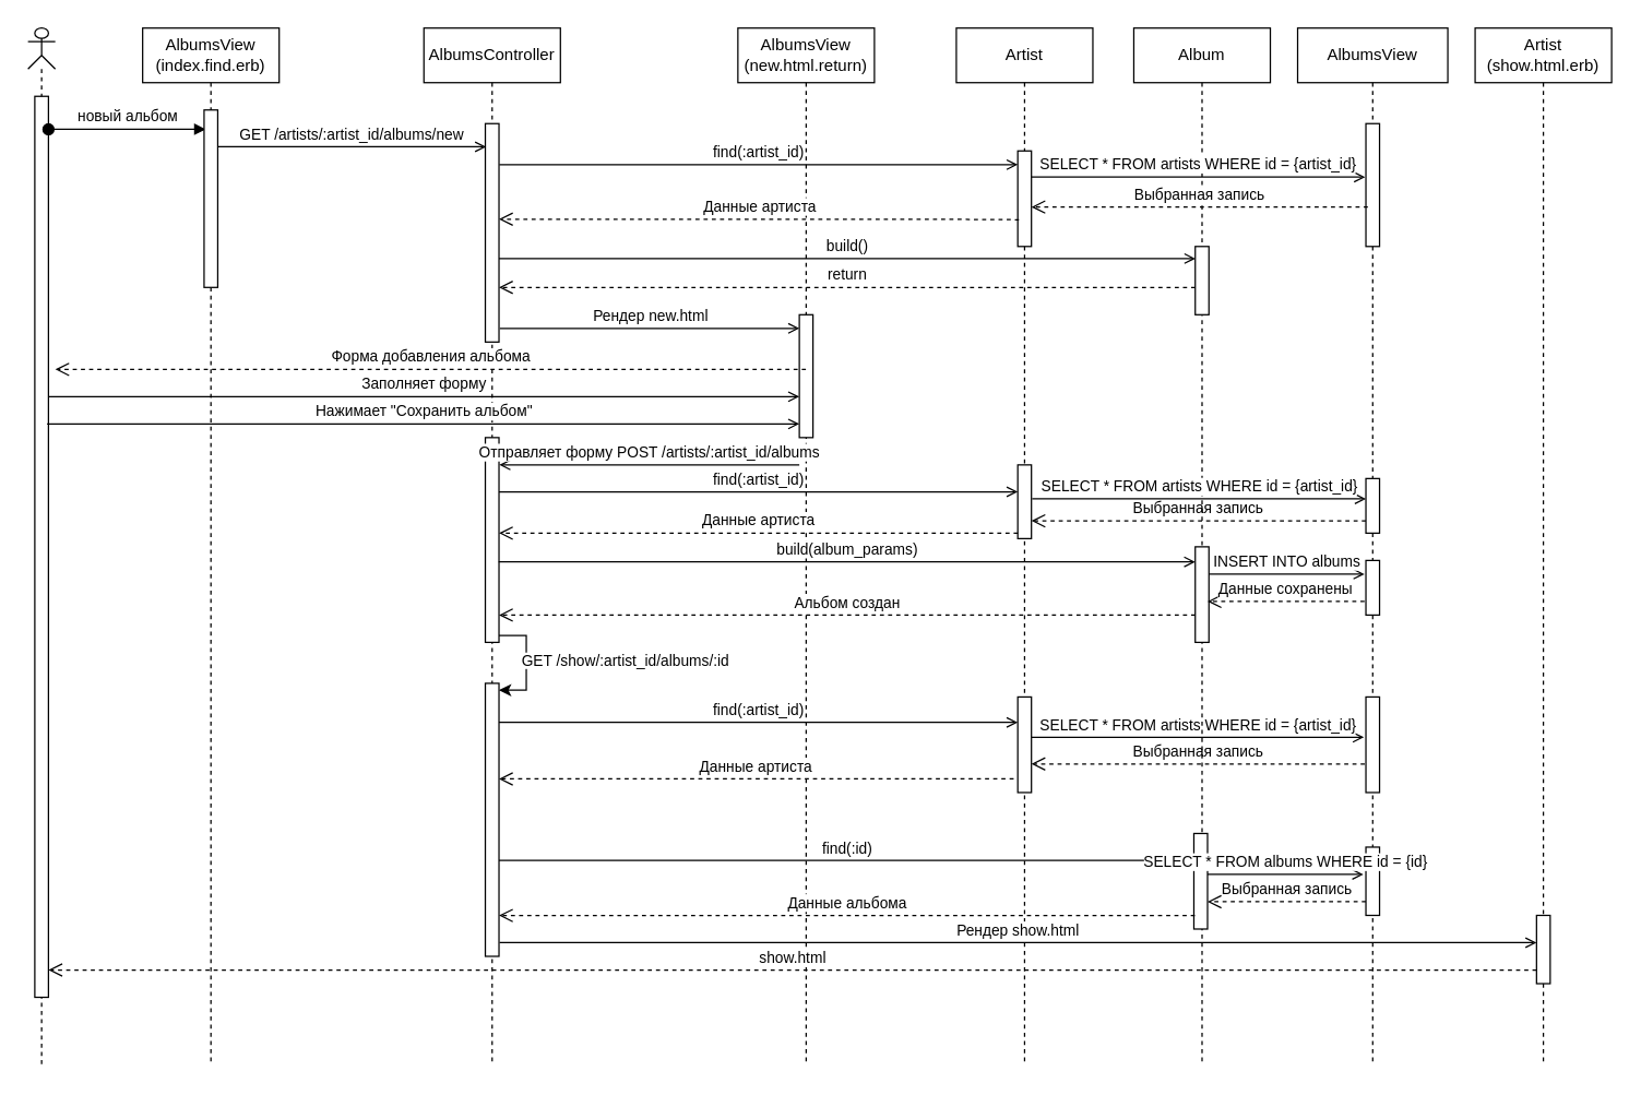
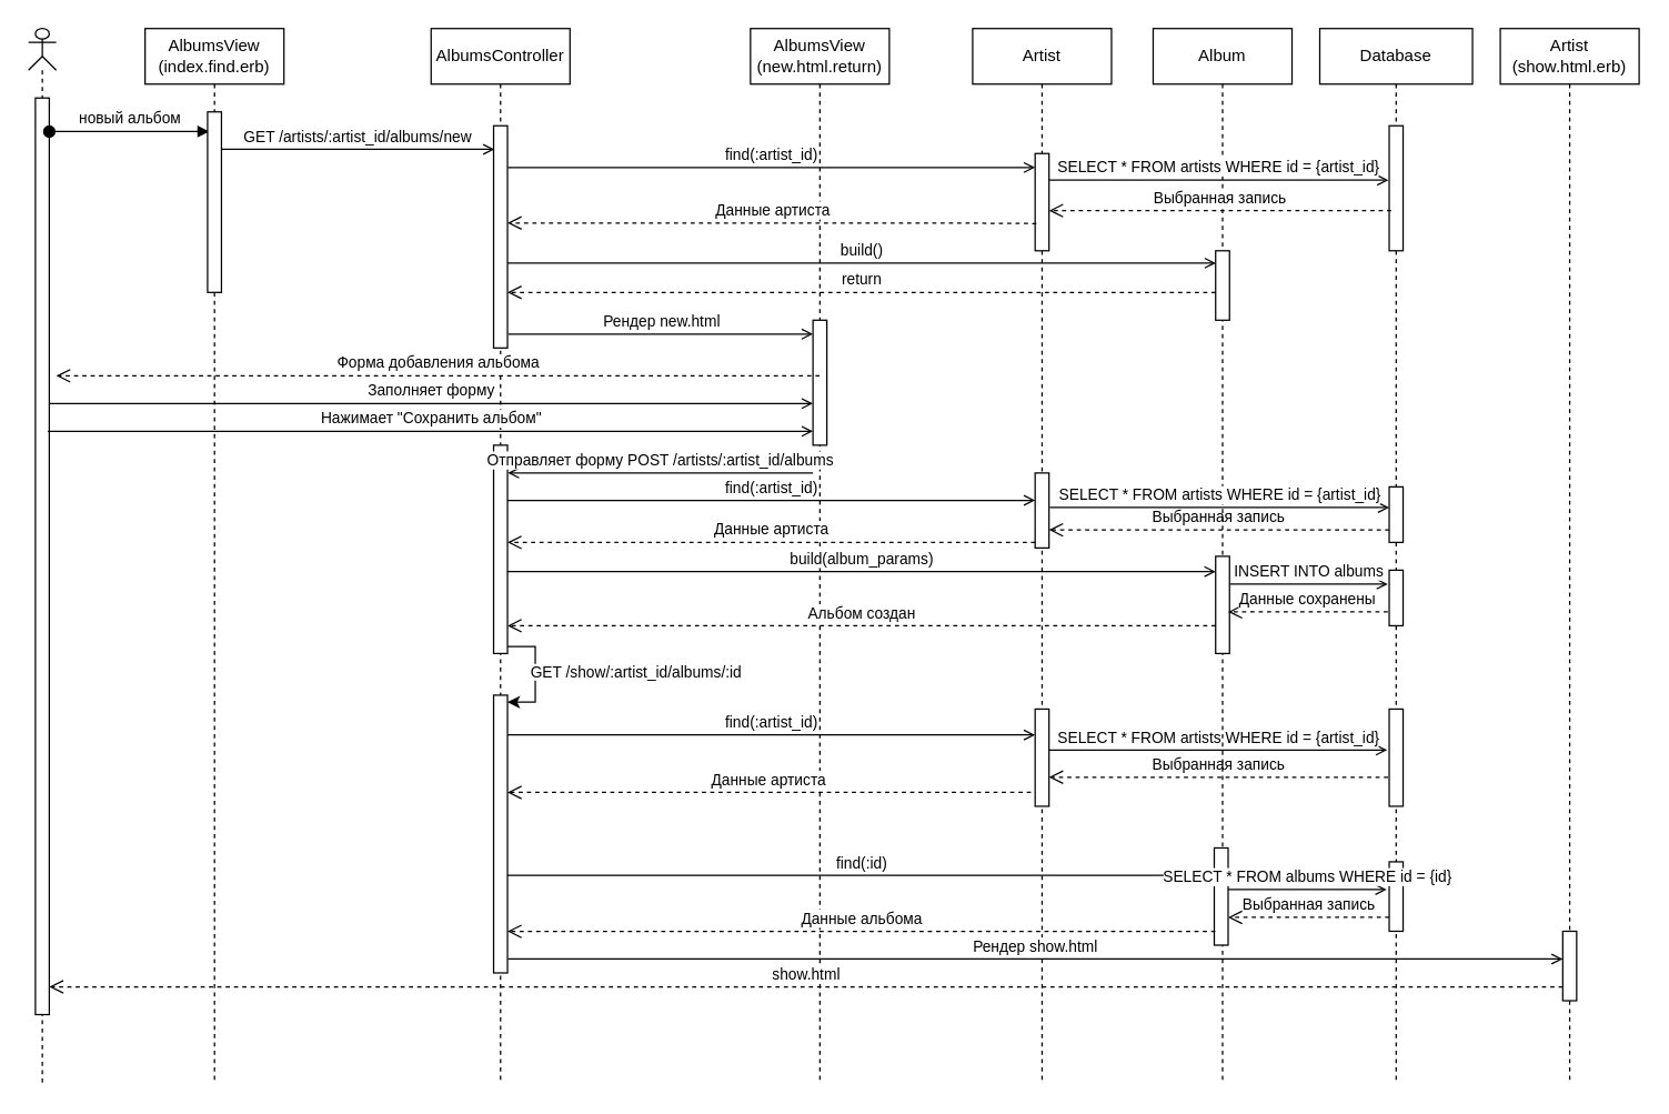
- <mxCell id="22" value="AlbumsView" style="shape=umlLifeline;perimeter=lifelinePerimeter;whiteSpace=wrap;html=1;container=1;dropTarget=0;collapsible=0;recursiveResize=0;outlineConnect=0;portConstraint=eastwest;newEdgeStyle={&quot;curved&quot;:0,&quot;rounded&quot;:0};" parent="1" vertex="1"><mxGeometry x="950" y="20" width="110" height="760" as="geometry" /></mxCell>
+ <mxCell id="22" value="Database" style="shape=umlLifeline;perimeter=lifelinePerimeter;whiteSpace=wrap;html=1;container=1;dropTarget=0;collapsible=0;recursiveResize=0;outlineConnect=0;portConstraint=eastwest;newEdgeStyle={&quot;curved&quot;:0,&quot;rounded&quot;:0};" parent="1" vertex="1"><mxGeometry x="950" y="20" width="110" height="760" as="geometry" /></mxCell>
